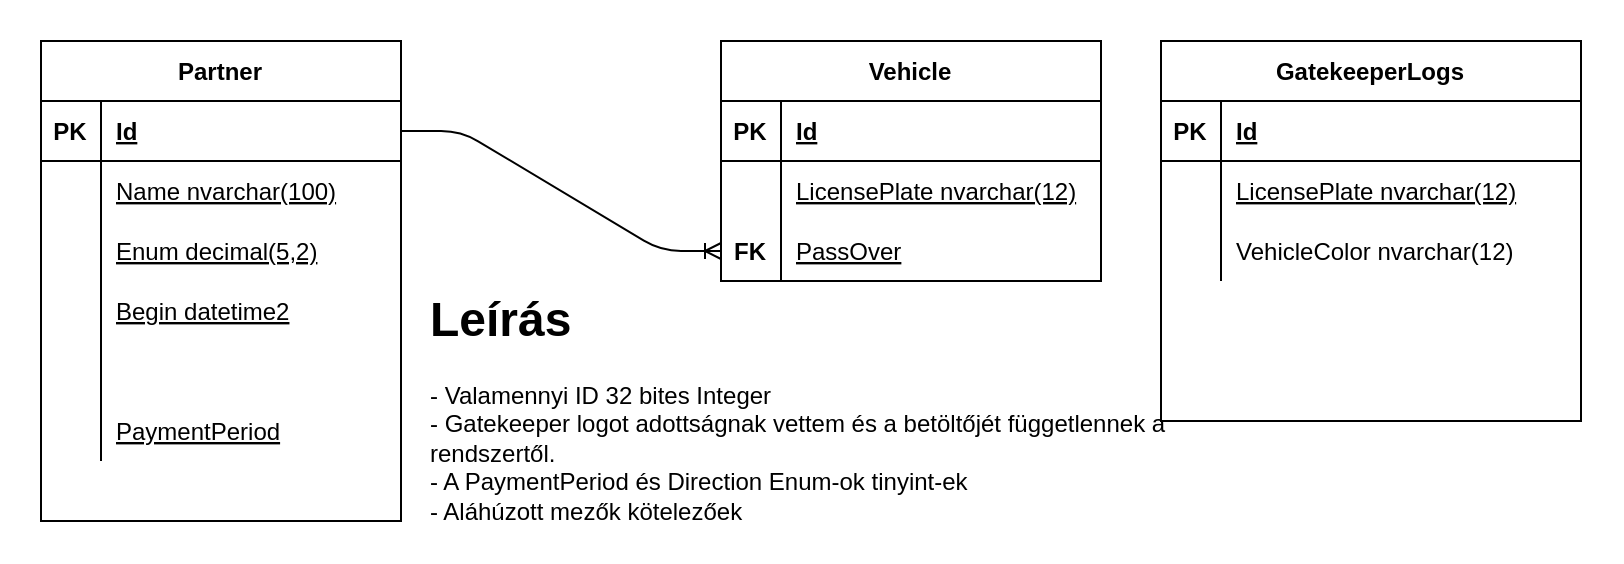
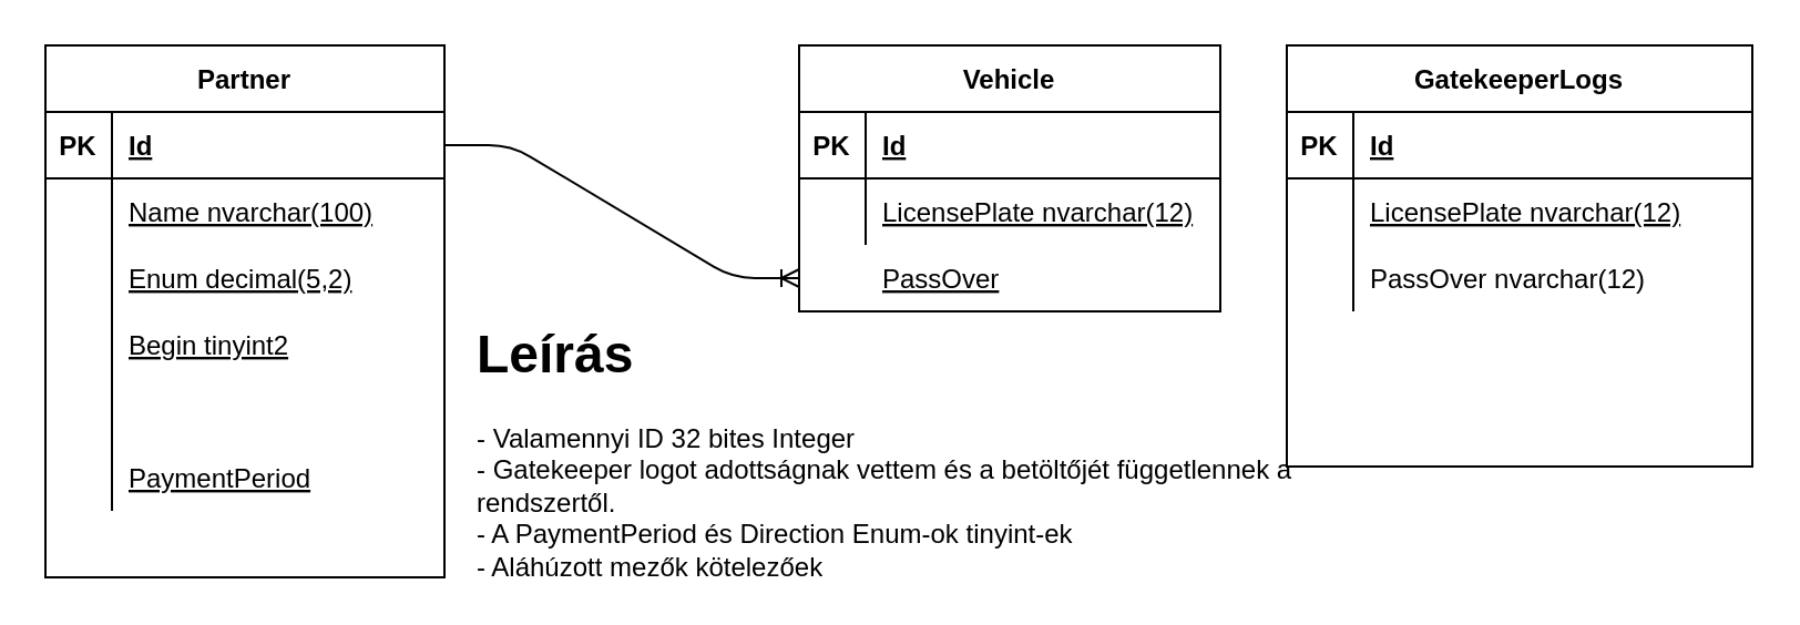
- <mxCell id="46" value="FK" style="shape=partialRectangle;connectable=0;fillColor=none;top=0;left=0;bottom=0;right=0;editable=1;overflow=hidden;fontStyle=1" vertex="1" parent="45"><mxGeometry width="30" height="30" as="geometry" /></mxCell>
- <mxCell id="33" value="VehicleColor nvarchar(12)" style="shape=partialRectangle;connectable=0;fillColor=none;top=0;left=0;bottom=0;right=0;align=left;spacingLeft=6;overflow=hidden;fontStyle=0" vertex="1" parent="31"><mxGeometry x="30" width="180" height="30" as="geometry" /></mxCell>
+ <mxCell id="33" value="PassOver nvarchar(12)" style="shape=partialRectangle;connectable=0;fillColor=none;top=0;left=0;bottom=0;right=0;align=left;spacingLeft=6;overflow=hidden;fontStyle=0" vertex="1" parent="31"><mxGeometry x="30" width="180" height="30" as="geometry" /></mxCell>
- <mxCell id="14" value="Begin datetime2" style="shape=partialRectangle;connectable=0;fillColor=none;top=0;left=0;bottom=0;right=0;align=left;spacingLeft=6;overflow=hidden;fontStyle=4" vertex="1" parent="12"><mxGeometry x="30" width="150" height="30" as="geometry" /></mxCell>
+ <mxCell id="14" value="Begin tinyint2" style="shape=partialRectangle;connectable=0;fillColor=none;top=0;left=0;bottom=0;right=0;align=left;spacingLeft=6;overflow=hidden;fontStyle=4" vertex="1" parent="12"><mxGeometry x="30" width="150" height="30" as="geometry" /></mxCell>
